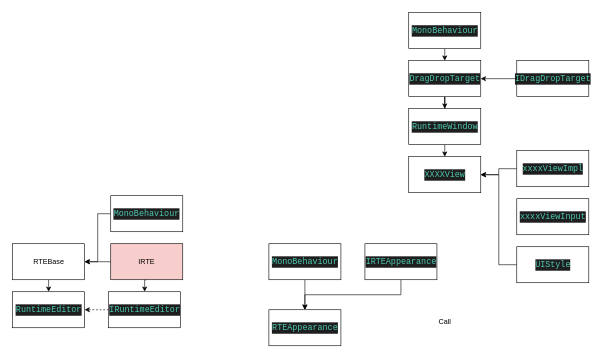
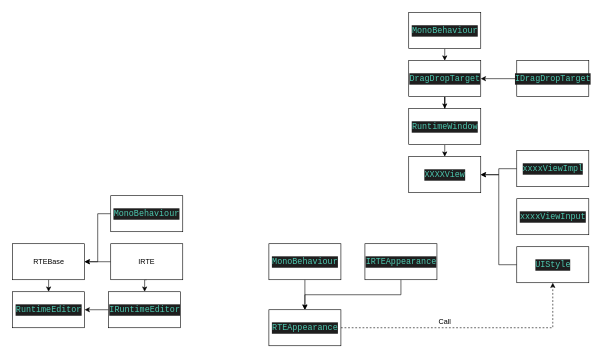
- <mxCell id="8" value="IRTE" style="rounded=0;whiteSpace=wrap;html=1;fillColor=#f8cecc;" vertex="1" parent="1"><mxGeometry x="184" y="405.5" width="120" height="60" as="geometry" /></mxCell>
+ <mxCell id="8" value="IRTE" style="rounded=0;whiteSpace=wrap;html=1;" vertex="1" parent="1"><mxGeometry x="184" y="405.5" width="120" height="60" as="geometry" /></mxCell>
+ <mxCell id="16" style="edgeStyle=orthogonalEdgeStyle;rounded=0;orthogonalLoop=1;jettySize=auto;html=1;exitX=1;exitY=0.5;exitDx=0;exitDy=0;entryX=0.5;entryY=1;entryDx=0;entryDy=0;dashed=1;" edge="1" parent="1" source="17" target="31"><mxGeometry relative="1" as="geometry" /></mxCell>
- <mxCell id="9" style="edgeStyle=orthogonalEdgeStyle;rounded=0;orthogonalLoop=1;jettySize=auto;html=1;exitX=0;exitY=0.5;exitDx=0;exitDy=0;entryX=1;entryY=0.5;entryDx=0;entryDy=0;dashed=1;" edge="1" parent="1" source="10" target="11"><mxGeometry relative="1" as="geometry" /></mxCell>
+ <mxCell id="9" style="edgeStyle=orthogonalEdgeStyle;rounded=0;orthogonalLoop=1;jettySize=auto;html=1;exitX=0;exitY=0.5;exitDx=0;exitDy=0;entryX=1;entryY=0.5;entryDx=0;entryDy=0;" edge="1" parent="1" source="10" target="11"><mxGeometry relative="1" as="geometry" /></mxCell>
